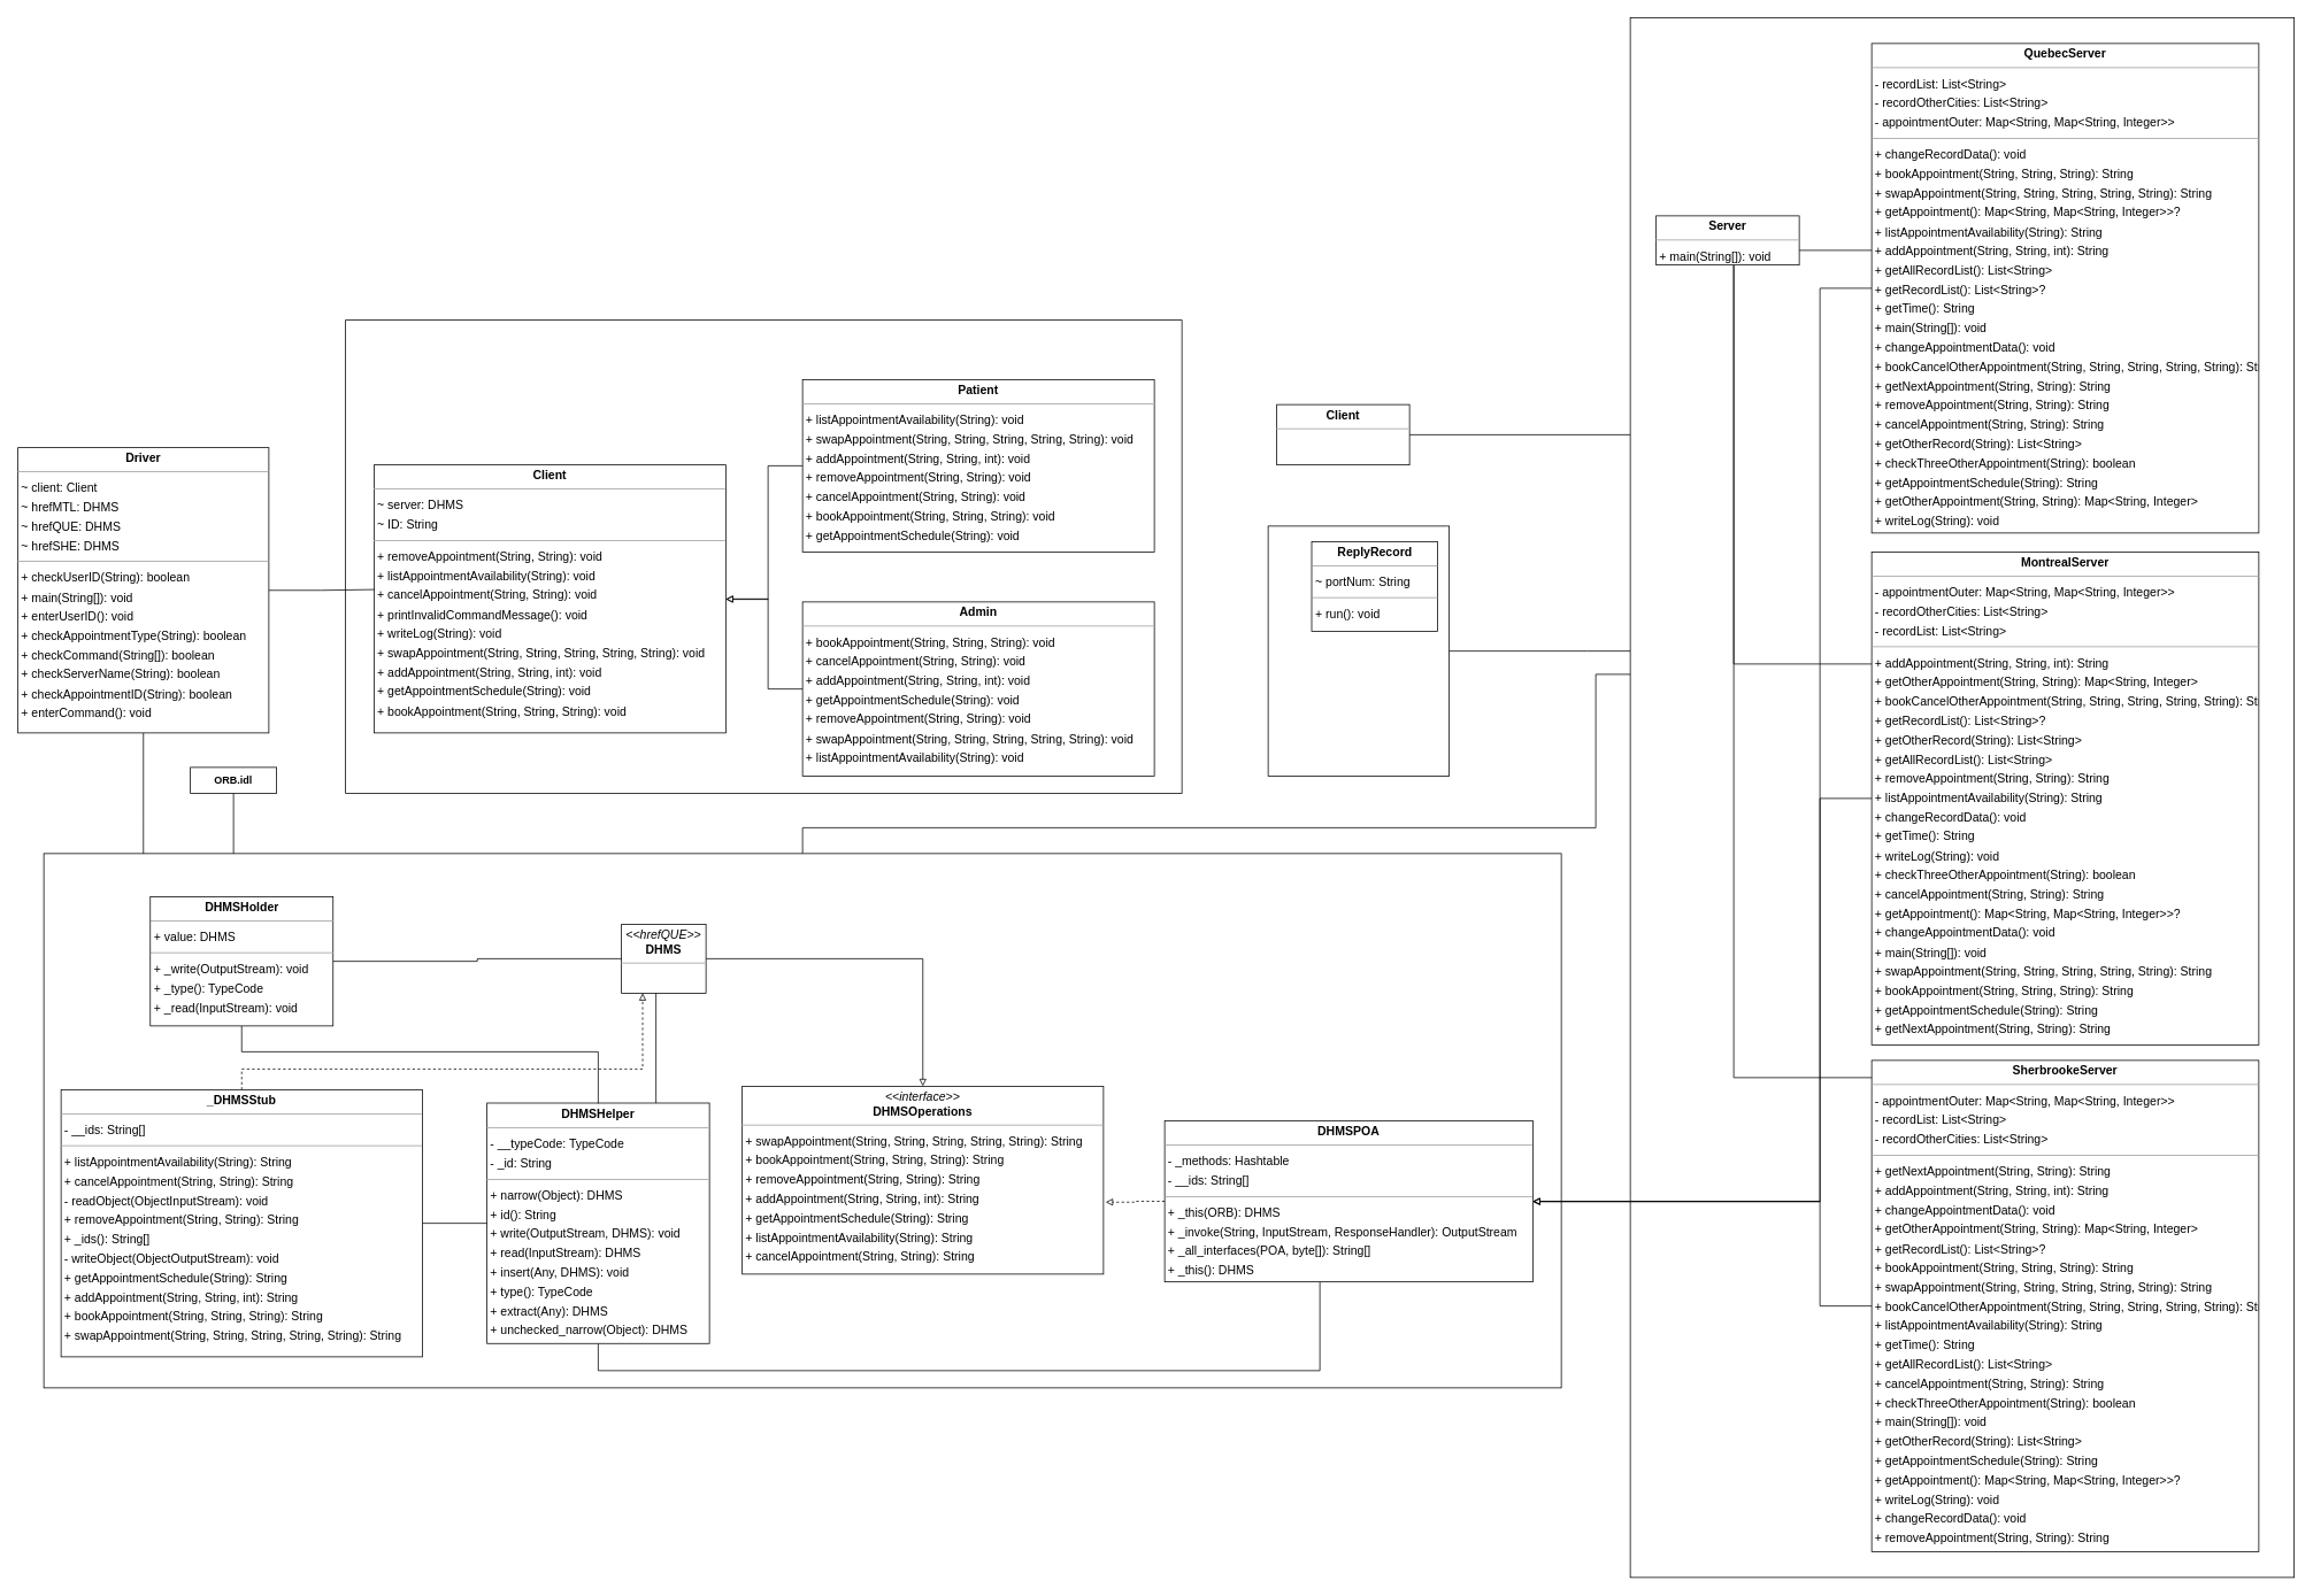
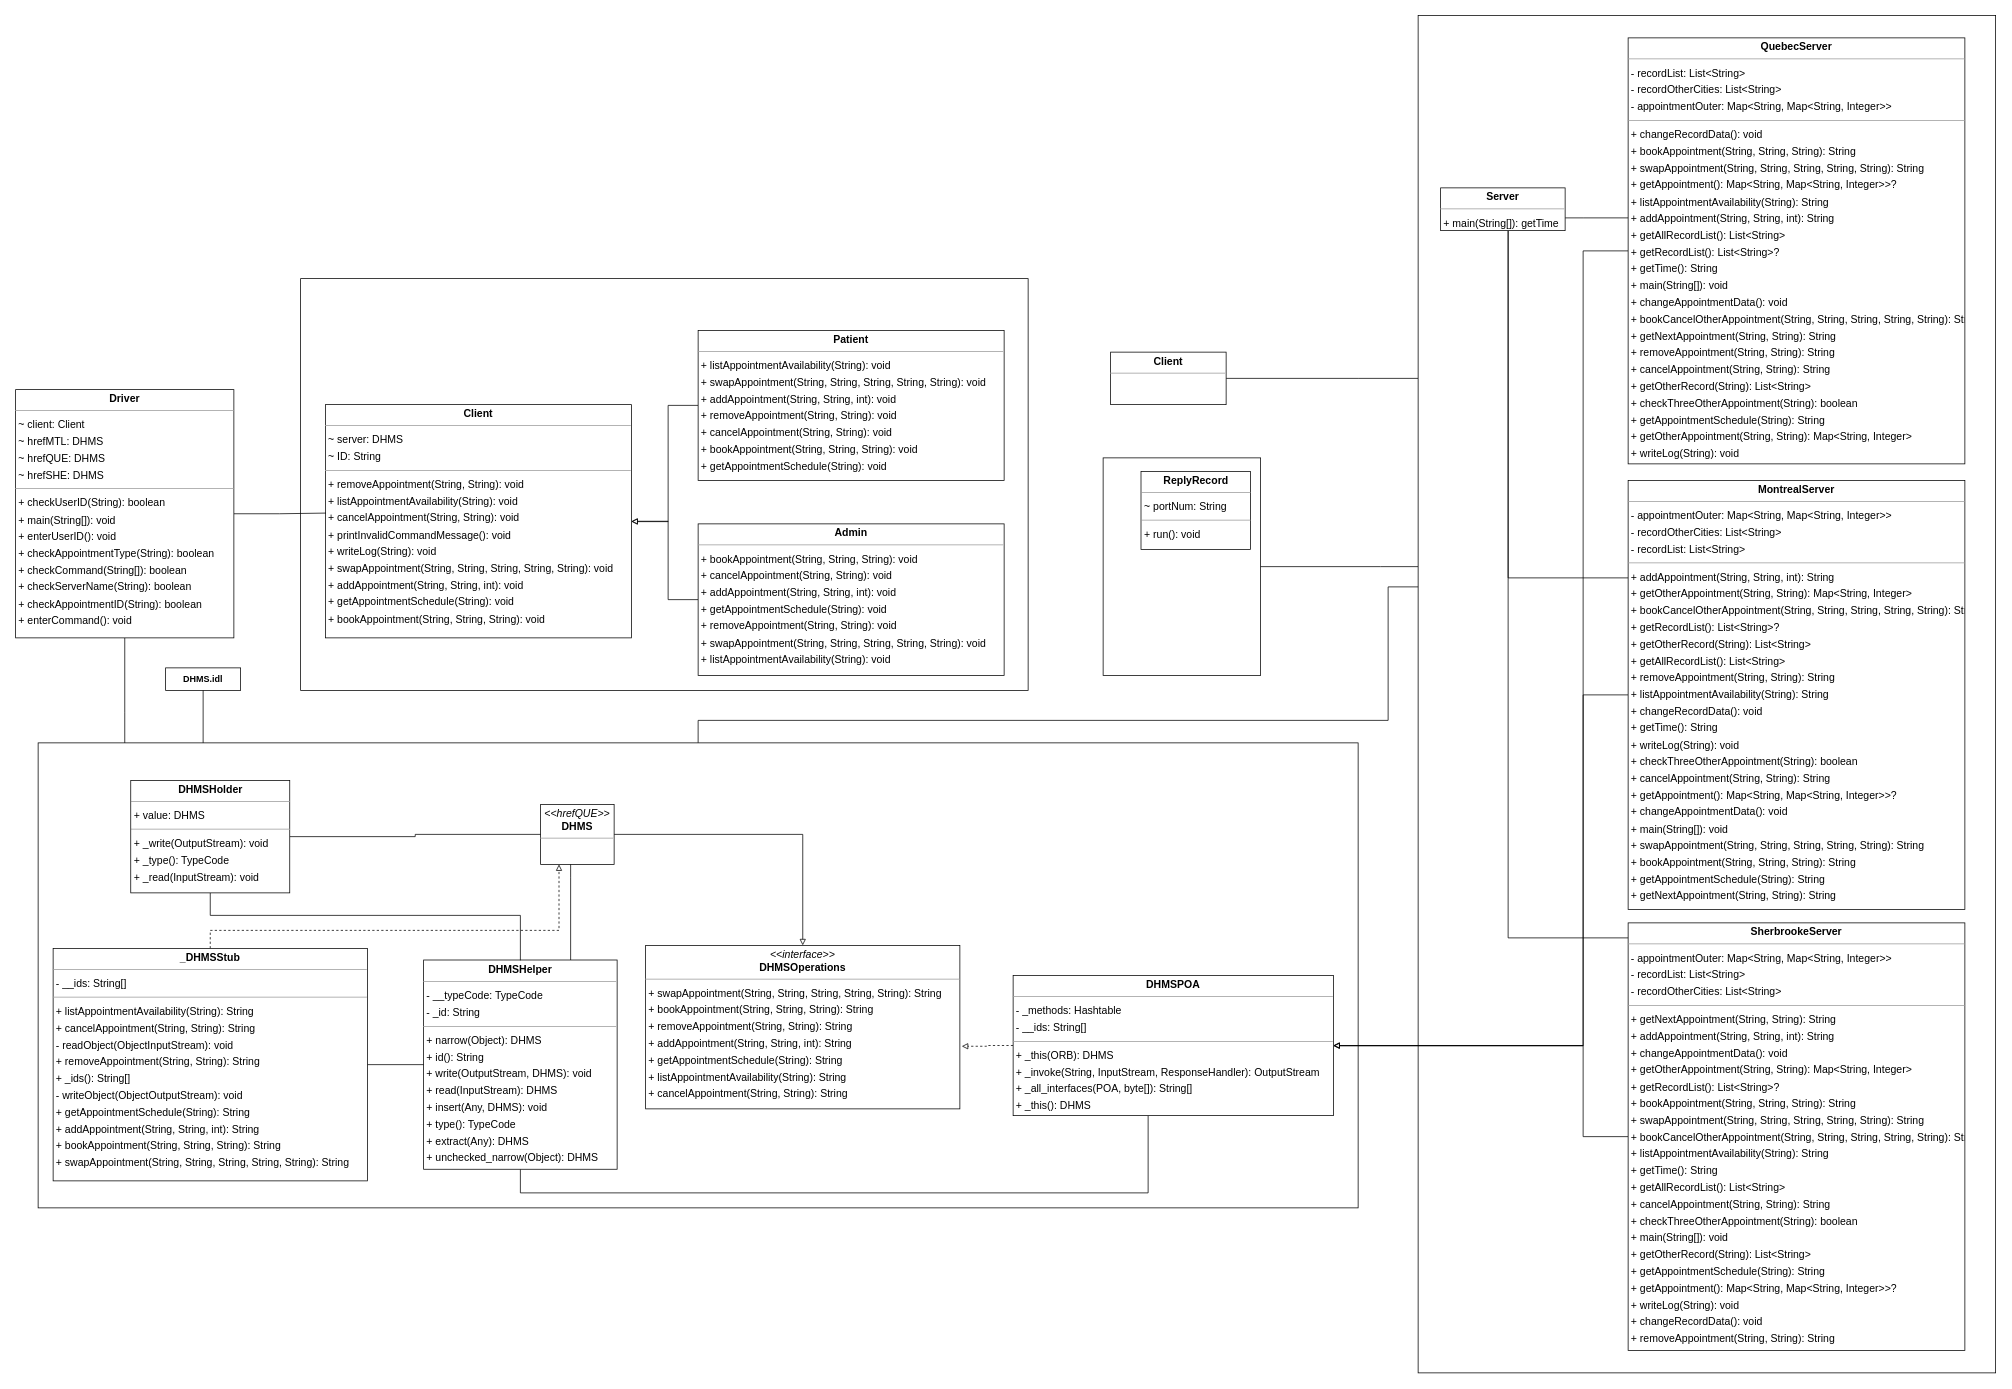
- <mxCell id="40" value="&lt;p style=&quot;margin:0px;margin-top:4px;text-align:center;&quot;&gt;&lt;b&gt;Server&lt;/b&gt;&lt;/p&gt;&lt;hr size=&quot;1&quot;/&gt;&lt;p style=&quot;margin:0 0 0 4px;line-height:1.6;&quot;&gt;+ main(String[]): void&lt;/p&gt;" style="verticalAlign=top;align=left;overflow=fill;fontSize=14;fontFamily=Helvetica;html=1;rounded=0;shadow=0;comic=0;labelBackgroundColor=none;strokeWidth=1;" parent="1" vertex="1"><mxGeometry x="1920" y="250" width="166" height="57" as="geometry" /></mxCell>
+ <mxCell id="40" value="&lt;p style=&quot;margin:0px;margin-top:4px;text-align:center;&quot;&gt;&lt;b&gt;Server&lt;/b&gt;&lt;/p&gt;&lt;hr size=&quot;1&quot;/&gt;&lt;p style=&quot;margin:0 0 0 4px;line-height:1.6;&quot;&gt;+ main(String[]): getTime&lt;/p&gt;" style="verticalAlign=top;align=left;overflow=fill;fontSize=14;fontFamily=Helvetica;html=1;rounded=0;shadow=0;comic=0;labelBackgroundColor=none;strokeWidth=1;" parent="1" vertex="1"><mxGeometry x="1920" y="250" width="166" height="57" as="geometry" /></mxCell>
- <mxCell id="45" value="&lt;b&gt;ORB.idl&lt;/b&gt;" style="text;html=1;strokeColor=none;fillColor=none;align=center;verticalAlign=middle;whiteSpace=wrap;rounded=0;" vertex="1" parent="1"><mxGeometry x="240" y="890" width="60" height="30" as="geometry" /></mxCell>
+ <mxCell id="45" value="&lt;b&gt;DHMS.idl&lt;/b&gt;" style="text;html=1;strokeColor=none;fillColor=none;align=center;verticalAlign=middle;whiteSpace=wrap;rounded=0;" vertex="1" parent="1"><mxGeometry x="240" y="890" width="60" height="30" as="geometry" /></mxCell>
